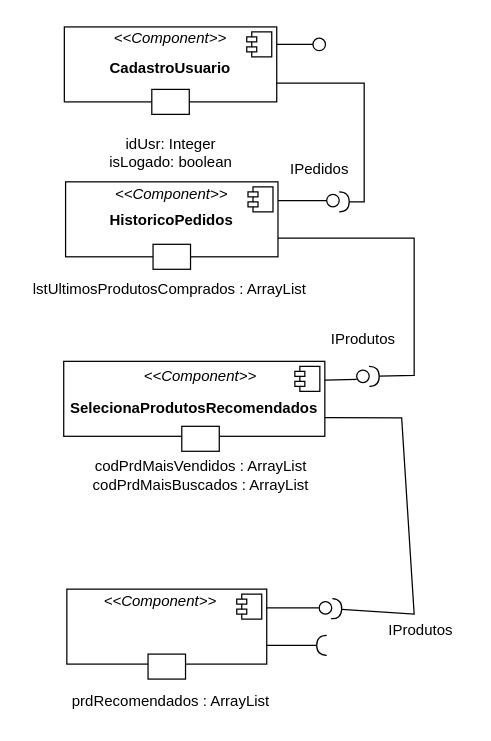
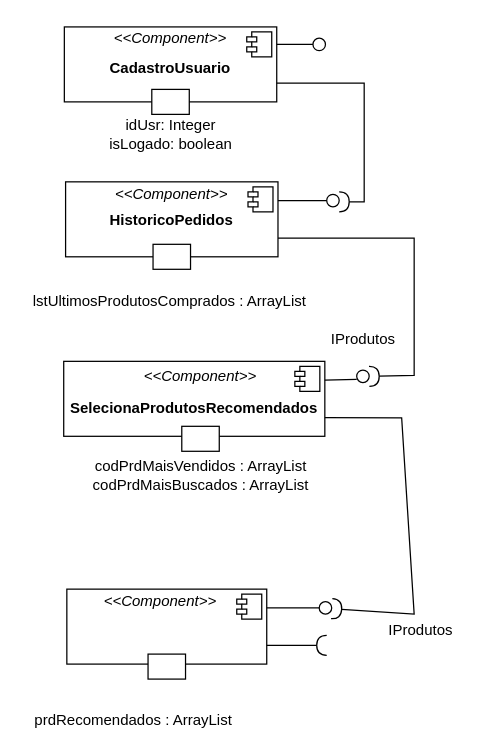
- <mxCell id="37" value="idUsr: Integer&lt;br&gt;isLogado: boolean" style="text;html=1;align=center;verticalAlign=middle;resizable=0;points=[];autosize=1;" vertex="1" parent="1"><mxGeometry x="81" y="107" width="110" height="30" as="geometry" /></mxCell>
+ <mxCell id="37" value="idUsr: Integer&lt;br&gt;isLogado: boolean" style="text;html=1;align=center;verticalAlign=middle;resizable=0;points=[];autosize=1;" vertex="1" parent="1"><mxGeometry x="81" y="92" width="110" height="30" as="geometry" /></mxCell>
- <mxCell id="18" value="IPedidos" style="text;html=1;align=center;verticalAlign=middle;resizable=0;points=[];autosize=1;" parent="1" vertex="1"><mxGeometry x="225" y="125" width="60" height="20" as="geometry" /></mxCell>
- <mxCell id="38" value="lstUltimosProdutosComprados : ArrayList" style="text;html=1;align=center;verticalAlign=middle;resizable=0;points=[];autosize=1;" vertex="1" parent="1"><mxGeometry x="20" y="221" width="230" height="20" as="geometry" /></mxCell>
+ <mxCell id="38" value="lstUltimosProdutosComprados : ArrayList" style="text;html=1;align=center;verticalAlign=middle;resizable=0;points=[];autosize=1;" vertex="1" parent="1"><mxGeometry x="20" y="231" width="230" height="20" as="geometry" /></mxCell>
- <mxCell id="40" value="prdRecomendados : ArrayList" style="text;html=1;align=center;verticalAlign=middle;resizable=0;points=[];autosize=1;" vertex="1" parent="1"><mxGeometry x="51" y="551" width="170" height="20" as="geometry" /></mxCell>
+ <mxCell id="40" value="prdRecomendados : ArrayList" style="text;html=1;align=center;verticalAlign=middle;resizable=0;points=[];autosize=1;" vertex="1" parent="1"><mxGeometry x="21" y="566" width="170" height="20" as="geometry" /></mxCell>
